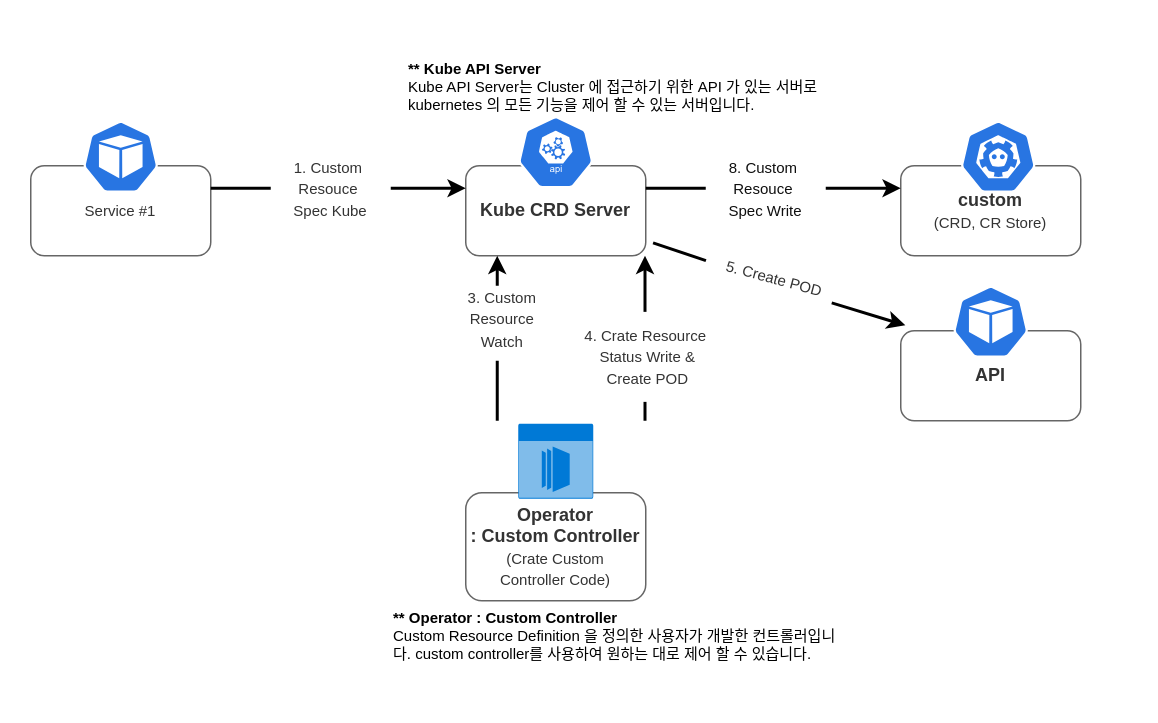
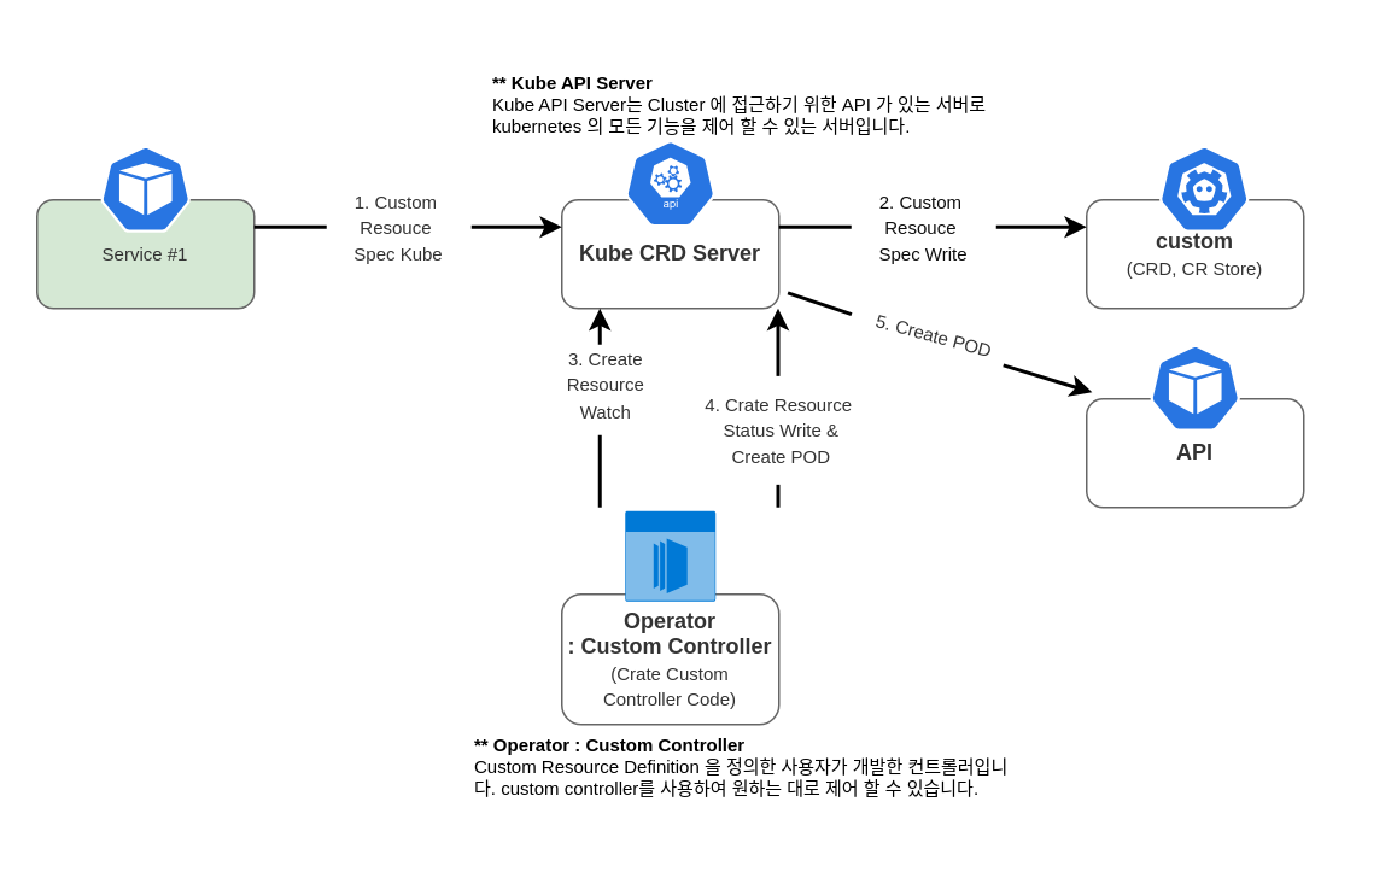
- <mxCell id="21" value="&lt;font style=&quot;font-size: 10px&quot; color=&quot;#0f0f0f&quot;&gt;8. Custom&amp;nbsp;&lt;br&gt;Resouce&amp;nbsp;&lt;br&gt;Spec Write&lt;/font&gt;" style="text;html=1;strokeColor=none;fillColor=#FFFFFF;align=center;verticalAlign=middle;whiteSpace=wrap;rounded=0;fontFamily=Helvetica;fontSize=12;fontColor=#333333;startSize=23;" parent="20" vertex="1"><mxGeometry x="40" y="-5" width="80" height="40" as="geometry" /></mxCell>
+ <mxCell id="21" value="&lt;font style=&quot;font-size: 10px&quot; color=&quot;#0f0f0f&quot;&gt;2. Custom&amp;nbsp;&lt;br&gt;Resouce&amp;nbsp;&lt;br&gt;Spec Write&lt;/font&gt;" style="text;html=1;strokeColor=none;fillColor=#FFFFFF;align=center;verticalAlign=middle;whiteSpace=wrap;rounded=0;fontFamily=Helvetica;fontSize=12;fontColor=#333333;startSize=23;" parent="20" vertex="1"><mxGeometry x="40" y="-5" width="80" height="40" as="geometry" /></mxCell>
- <mxCell id="3" value="&lt;font style=&quot;font-size: 10px&quot;&gt;Service #1&lt;/font&gt;" style="rounded=1;whiteSpace=wrap;html=1;fontFamily=Helvetica;fontSize=12;fontColor=#333333;startSize=23;strokeColor=#666666;fillColor=#FFFFFF;" parent="2" vertex="1"><mxGeometry y="30" width="120" height="60" as="geometry" /></mxCell>
+ <mxCell id="3" value="&lt;font style=&quot;font-size: 10px&quot;&gt;Service #1&lt;/font&gt;" style="rounded=1;whiteSpace=wrap;html=1;fontFamily=Helvetica;fontSize=12;fontColor=#333333;startSize=23;strokeColor=#666666;fillColor=#d5e8d4;" parent="2" vertex="1"><mxGeometry y="30" width="120" height="60" as="geometry" /></mxCell>
- <mxCell id="40" value="&lt;font style=&quot;font-size: 10px&quot;&gt;3. Custom Resource&lt;br&gt;Watch&lt;/font&gt;" style="text;html=1;strokeColor=none;fillColor=none;align=center;verticalAlign=middle;whiteSpace=wrap;rounded=0;fontFamily=Helvetica;fontSize=12;fontColor=#333333;startSize=23;" parent="39" vertex="1"><mxGeometry width="77" height="44" as="geometry" /></mxCell>
+ <mxCell id="40" value="&lt;font style=&quot;font-size: 10px&quot;&gt;3. Create Resource&lt;br&gt;Watch&lt;/font&gt;" style="text;html=1;strokeColor=none;fillColor=none;align=center;verticalAlign=middle;whiteSpace=wrap;rounded=0;fontFamily=Helvetica;fontSize=12;fontColor=#333333;startSize=23;" parent="39" vertex="1"><mxGeometry width="77" height="44" as="geometry" /></mxCell>
